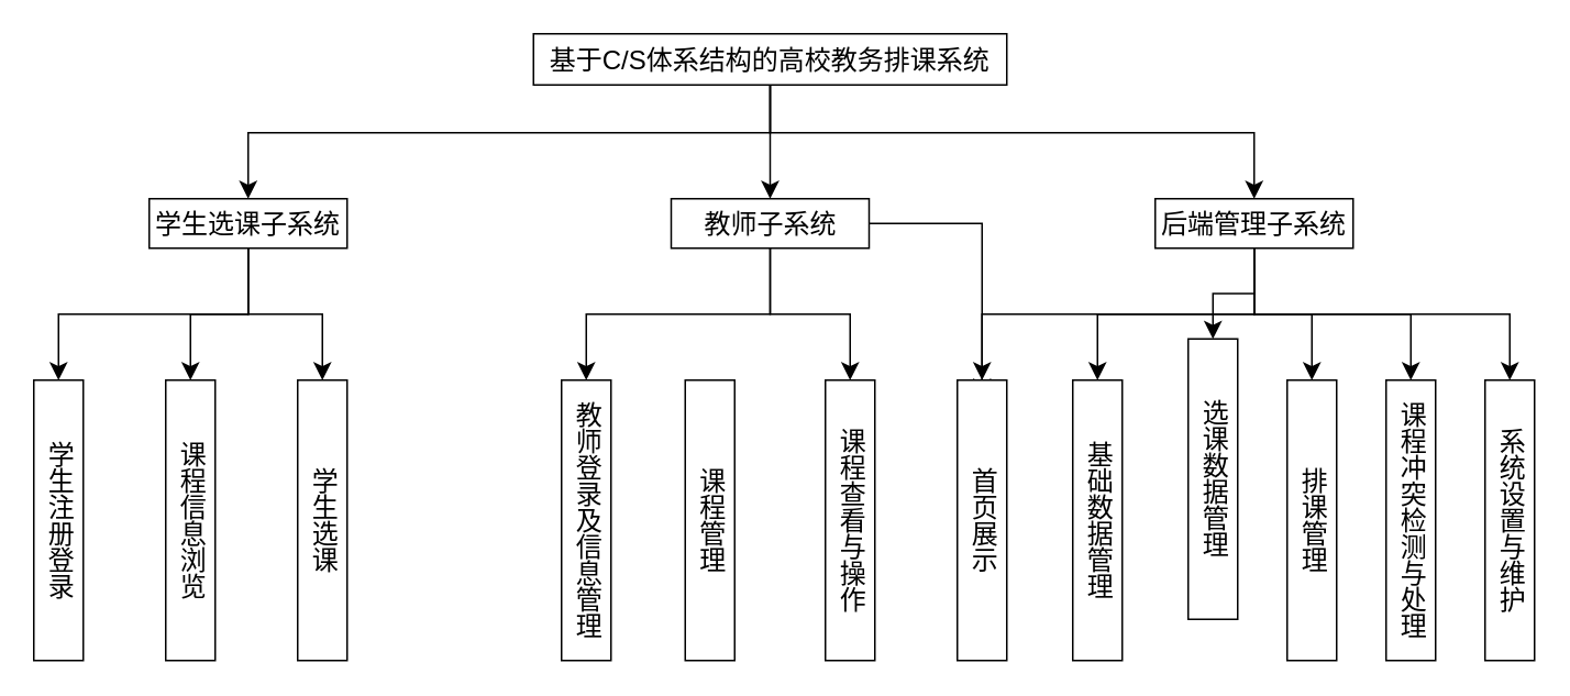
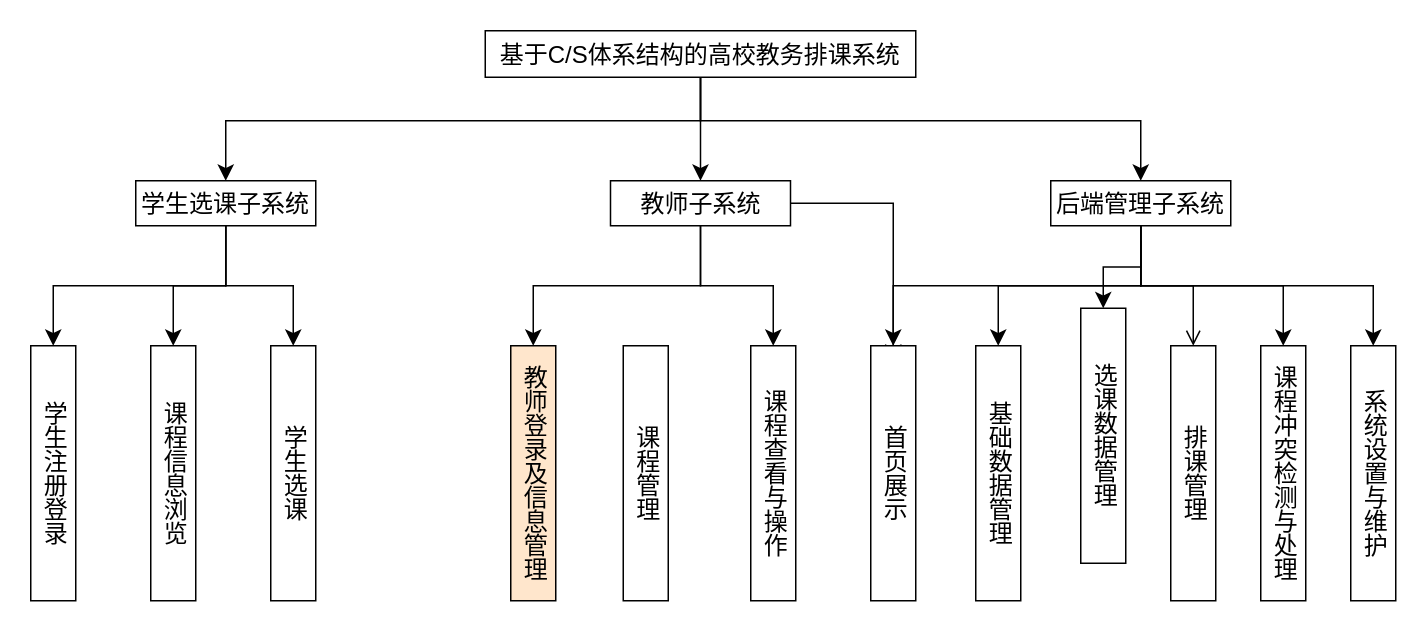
- <mxCell id="17" style="edgeStyle=orthogonalEdgeStyle;rounded=0;orthogonalLoop=1;jettySize=auto;html=1;entryX=0.5;entryY=0;entryDx=0;entryDy=0;fontSize=16;startSize=8;endSize=8;" edge="1" parent="1" source="20" target="32"><mxGeometry relative="1" as="geometry" /></mxCell>
+ <mxCell id="17" style="edgeStyle=orthogonalEdgeStyle;rounded=0;orthogonalLoop=1;jettySize=auto;html=1;entryX=0.5;entryY=0;entryDx=0;entryDy=0;fontSize=16;startSize=8;endSize=8;endArrow=open;" edge="1" parent="1" source="20" target="32"><mxGeometry relative="1" as="geometry" /></mxCell>
- <mxCell id="24" value="教师登录及信息管理" style="rounded=0;whiteSpace=wrap;html=1;textDirection=vertical-lr;fontSize=16;" vertex="1" parent="1"><mxGeometry x="340" y="230" width="30" height="170" as="geometry" /></mxCell>
+ <mxCell id="24" value="教师登录及信息管理" style="rounded=0;whiteSpace=wrap;html=1;textDirection=vertical-lr;fontSize=16;fillColor=#ffe6cc;" vertex="1" parent="1"><mxGeometry x="340" y="230" width="30" height="170" as="geometry" /></mxCell>
